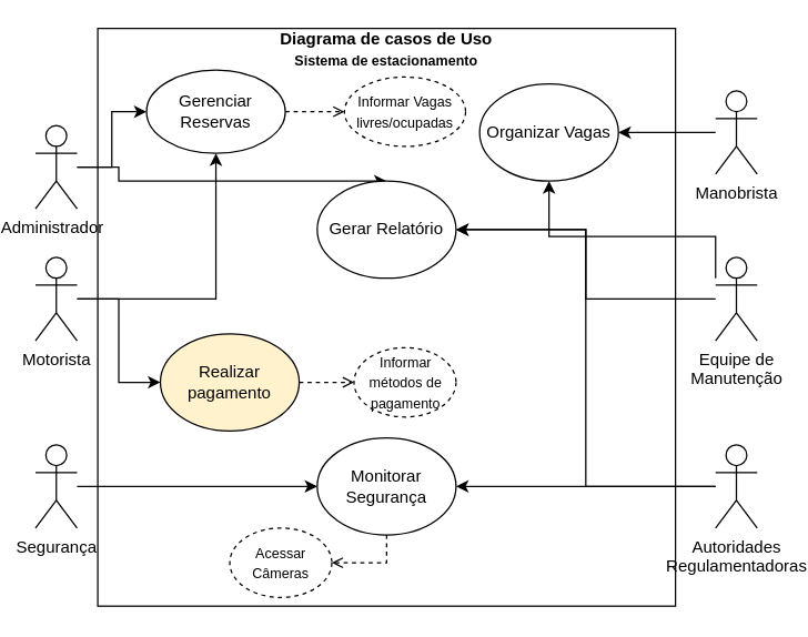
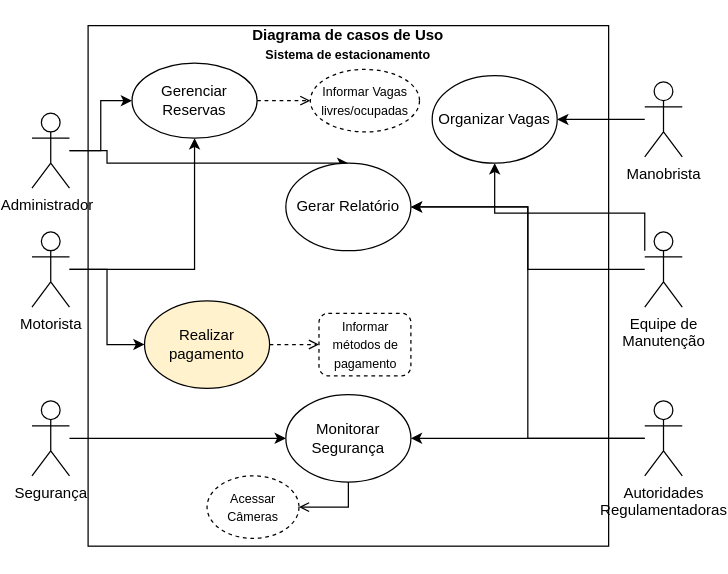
- <mxCell id="27" value="&lt;font style=&quot;font-size: 10px;&quot;&gt;Informar métodos de pagamento&lt;/font&gt;" style="ellipse;whiteSpace=wrap;html=1;dashed=1;" vertex="1" parent="1"><mxGeometry x="249.5" y="250" width="73.5" height="50" as="geometry" /></mxCell>
+ <mxCell id="27" value="&lt;font style=&quot;font-size: 10px;&quot;&gt;Informar métodos de pagamento&lt;/font&gt;" style="whiteSpace=wrap;html=1;dashed=1;rounded=1;" vertex="1" parent="1"><mxGeometry x="249.5" y="250" width="73.5" height="50" as="geometry" /></mxCell>
- <mxCell id="23" style="edgeStyle=orthogonalEdgeStyle;rounded=0;orthogonalLoop=1;jettySize=auto;html=1;entryX=1;entryY=0.5;entryDx=0;entryDy=0;dashed=1;endArrow=open;endFill=0;" edge="1" parent="1" source="24" target="29"><mxGeometry relative="1" as="geometry" /></mxCell>
+ <mxCell id="23" style="edgeStyle=orthogonalEdgeStyle;rounded=0;orthogonalLoop=1;jettySize=auto;html=1;entryX=1;entryY=0.5;entryDx=0;entryDy=0;dashed=0;endArrow=open;endFill=0;" edge="1" parent="1" source="24" target="29"><mxGeometry relative="1" as="geometry" /></mxCell>
